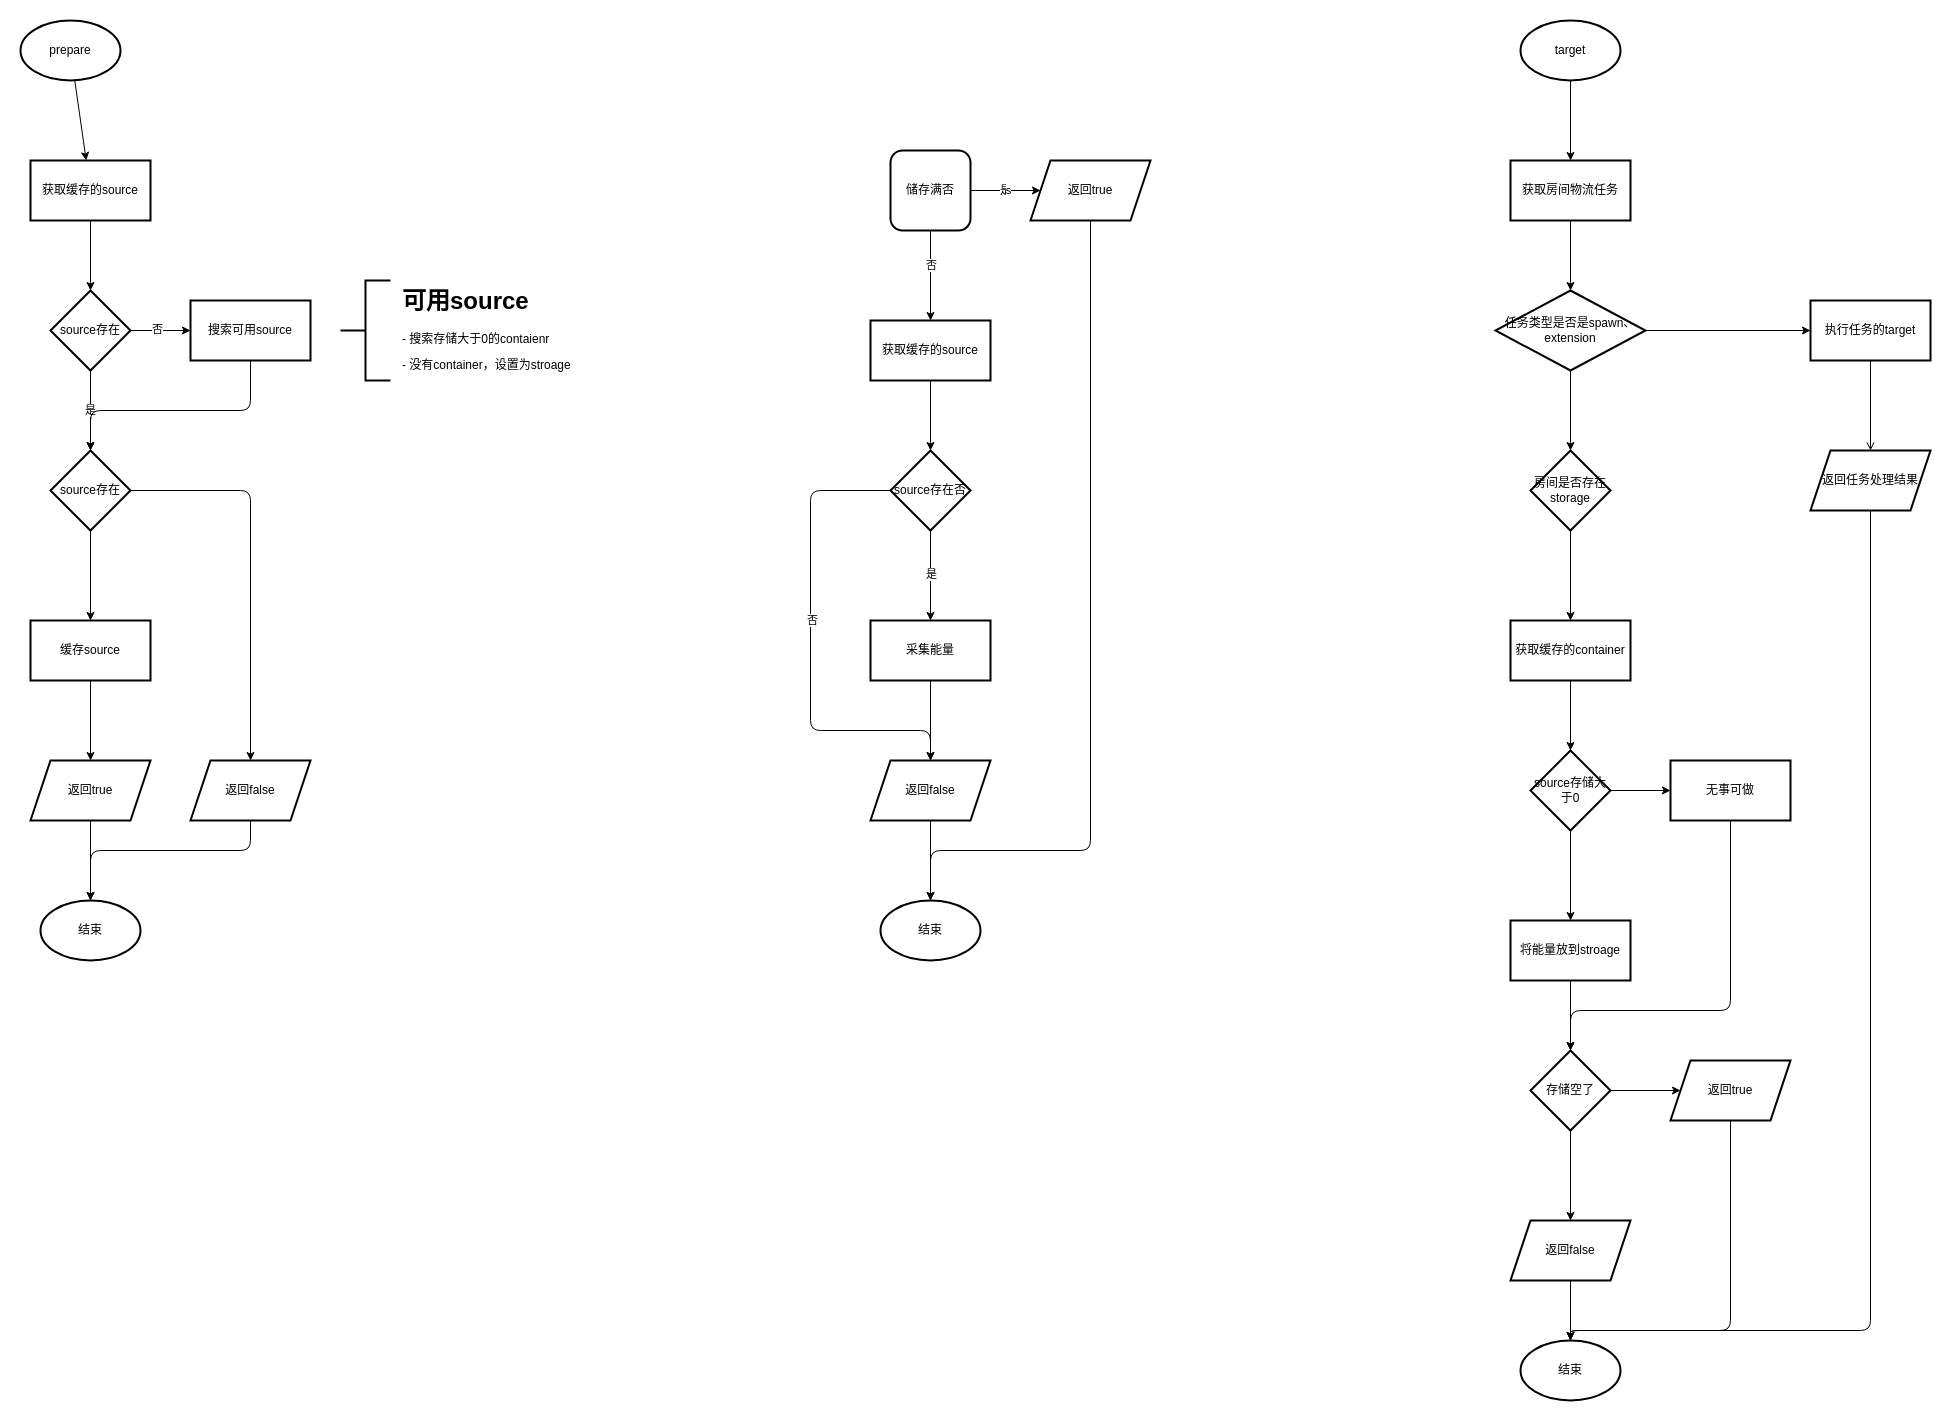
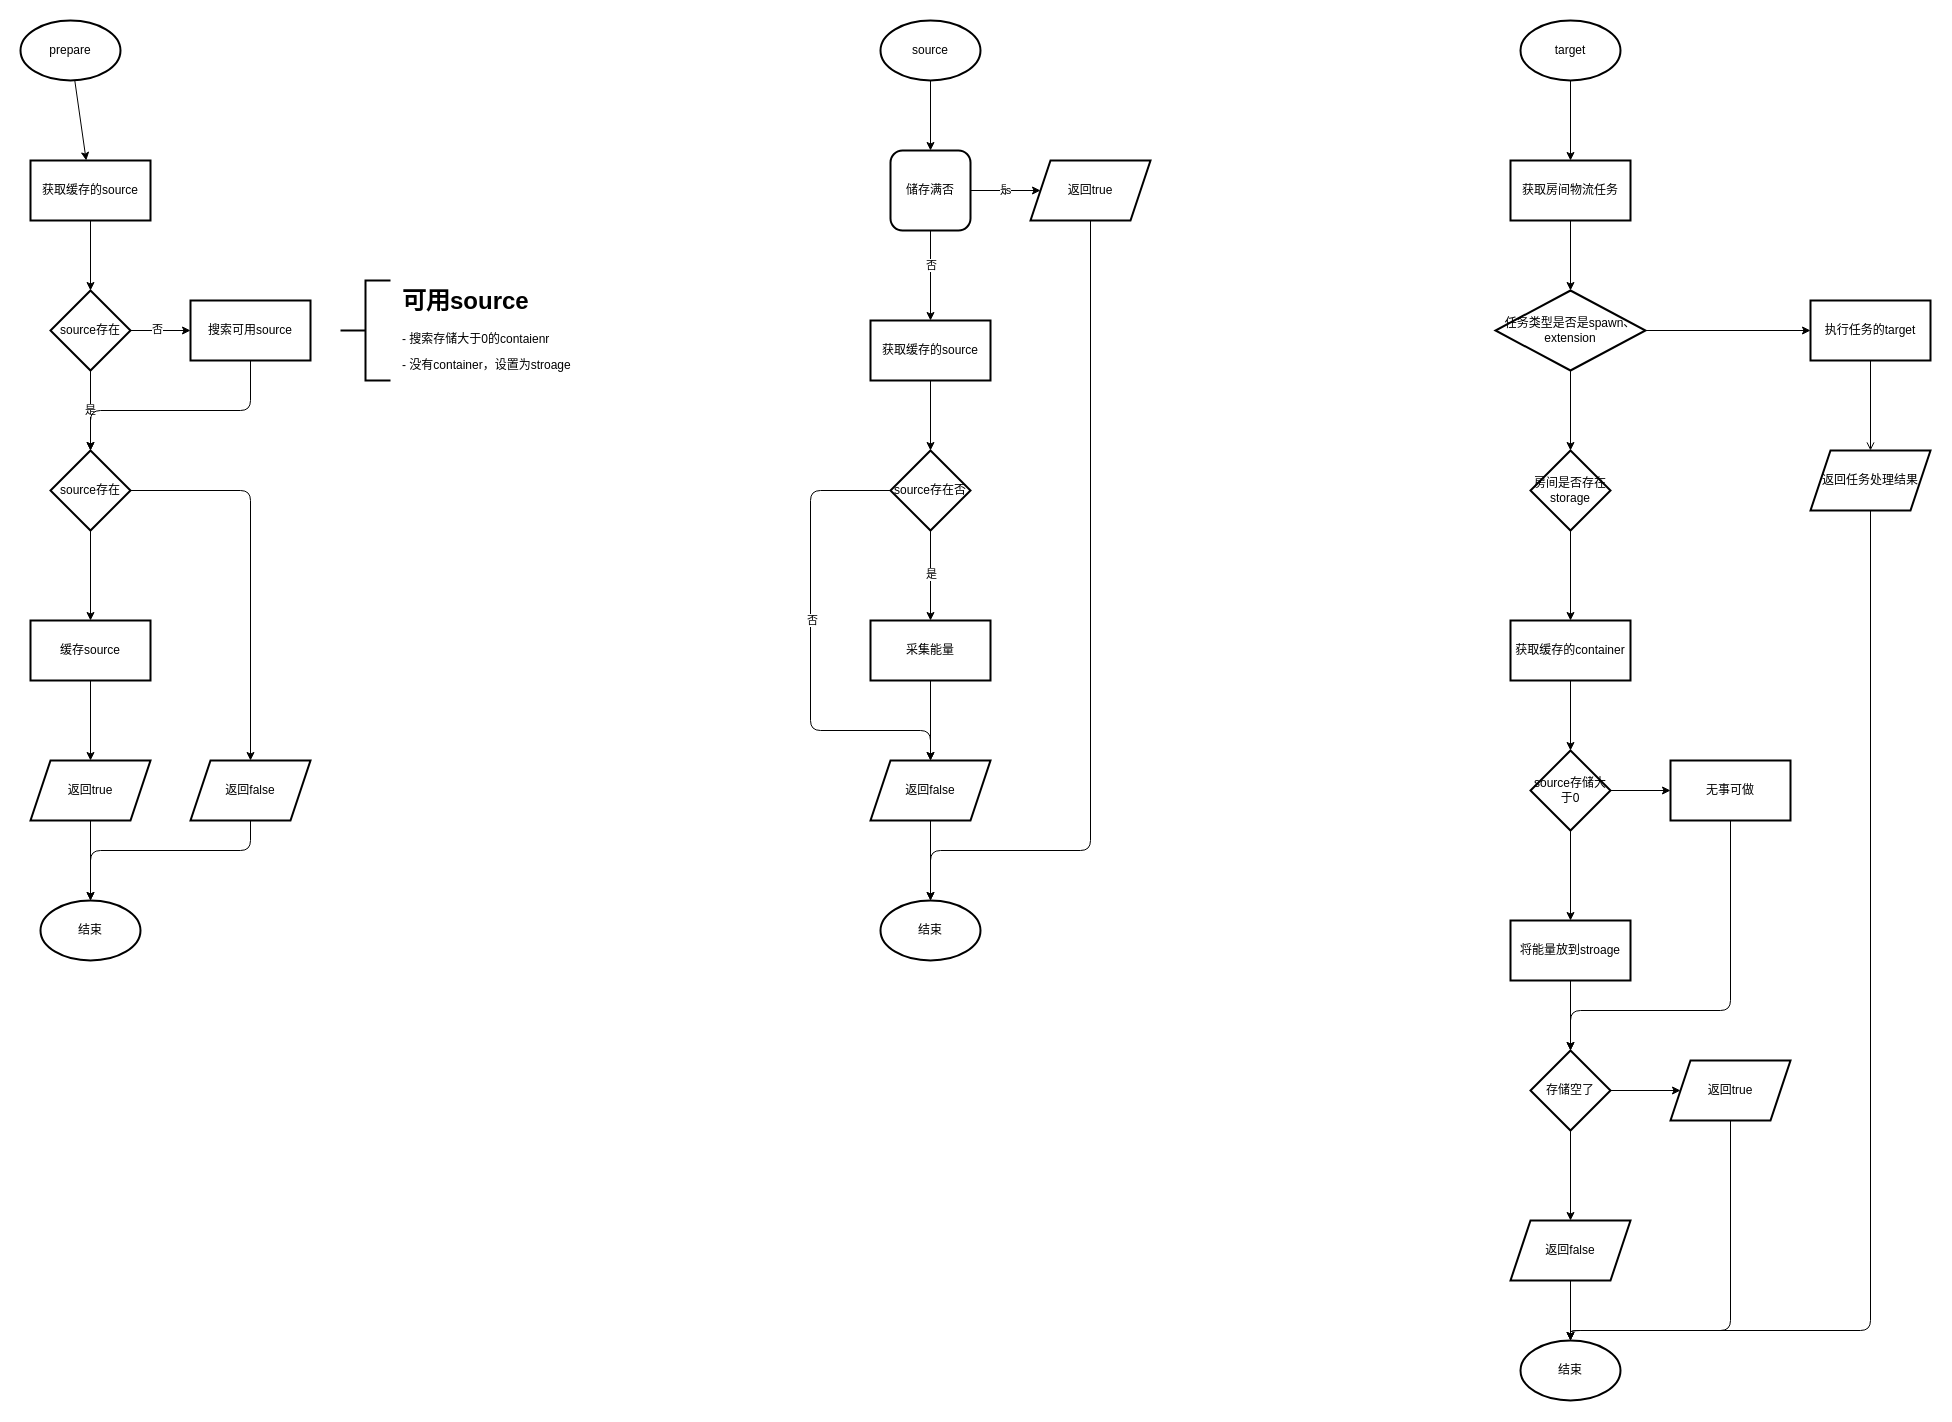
+ <mxCell id="25" value="source" style="strokeWidth=2;html=1;shape=mxgraph.flowchart.start_1;whiteSpace=wrap;" vertex="1" parent="1"><mxGeometry x="880" y="20" width="100" height="60" as="geometry" /></mxCell>
+ <mxCell id="24" value="" style="edgeStyle=none;html=1;" edge="1" parent="1" source="25" target="30"><mxGeometry relative="1" as="geometry" /></mxCell>
